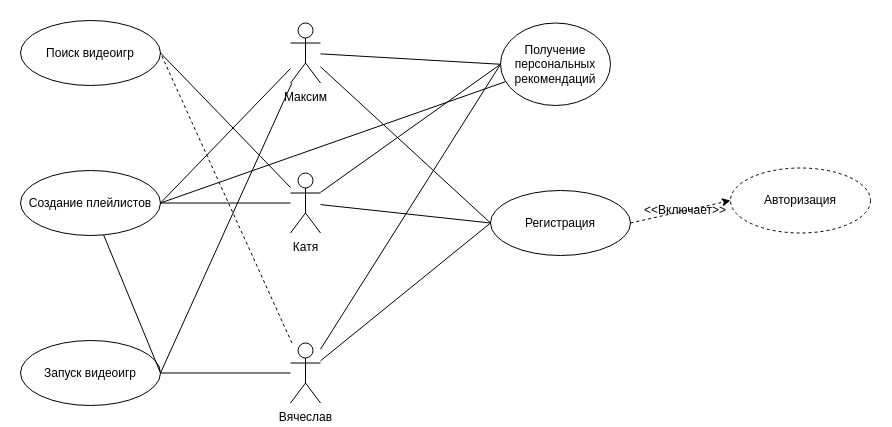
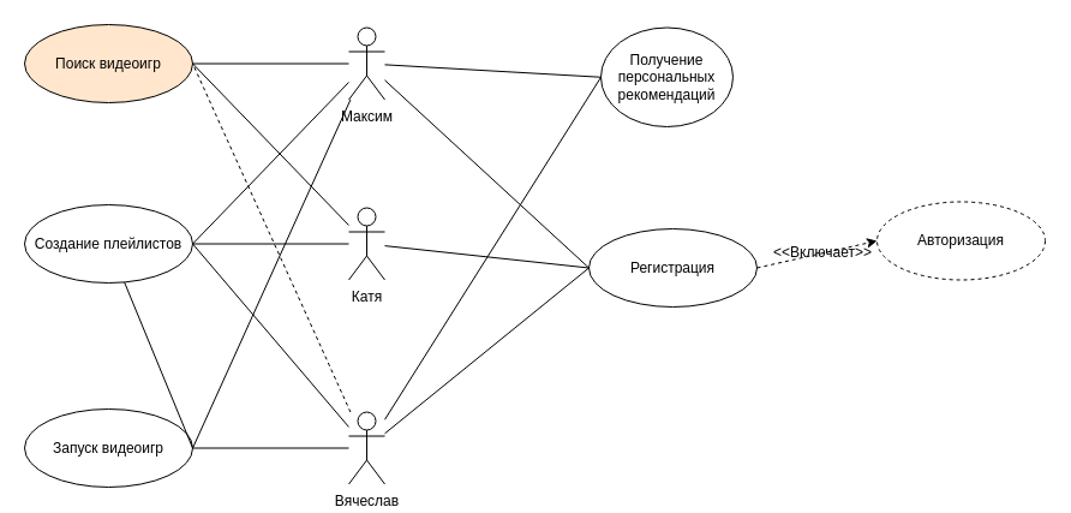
- <mxCell id="7" value="Поиск видеоигр" style="ellipse;whiteSpace=wrap;html=1;" parent="1" vertex="1"><mxGeometry y="20" width="140" height="65" as="geometry" x="20" /></mxCell>
+ <mxCell id="7" value="Поиск видеоигр" style="ellipse;whiteSpace=wrap;html=1;fillColor=#ffe6cc;" parent="1" vertex="1"><mxGeometry y="20" width="140" height="65" as="geometry" x="20" /></mxCell>
+ <mxCell id="11" value="" style="endArrow=none;html=1;rounded=0;exitX=1;exitY=0.5;exitDx=0;exitDy=0;" parent="1" source="7" target="2" edge="1"><mxGeometry width="50" height="50" relative="1" as="geometry"><mxPoint x="240" y="180" as="sourcePoint" /><mxPoint x="290" y="130" as="targetPoint" /></mxGeometry></mxCell>
- <mxCell id="20" value="" style="endArrow=none;html=1;rounded=0;exitX=0;exitY=0.5;exitDx=0;exitDy=0;" parent="1" source="10" target="3" edge="1"><mxGeometry width="50" height="50" relative="1" as="geometry"><mxPoint x="420" y="450" as="sourcePoint" /><mxPoint x="470" y="400" as="targetPoint" /></mxGeometry></mxCell>
- <mxCell id="14" value="" style="endArrow=none;html=1;rounded=0;exitX=1;exitY=0.5;exitDx=0;exitDy=0;" parent="1" source="8" target="10" edge="1"><mxGeometry width="50" height="50" relative="1" as="geometry"><mxPoint x="210" y="230" as="sourcePoint" /><mxPoint x="200" y="280" as="targetPoint" /></mxGeometry></mxCell>
+ <mxCell id="14" value="" style="endArrow=none;html=1;rounded=0;exitX=1;exitY=0.5;exitDx=0;exitDy=0;" parent="1" source="8" target="4" edge="1"><mxGeometry width="50" height="50" relative="1" as="geometry"><mxPoint x="210" y="230" as="sourcePoint" /><mxPoint x="200" y="280" as="targetPoint" /></mxGeometry></mxCell>
